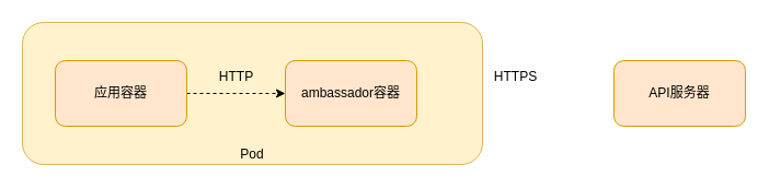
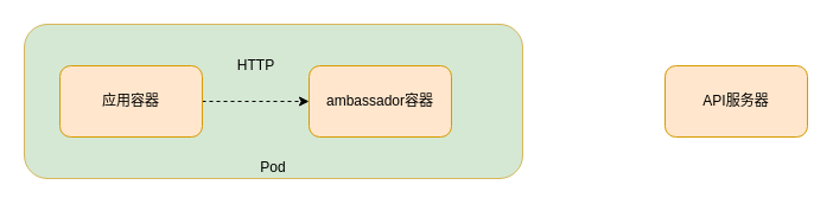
- <mxCell id="7" value="HTTP" style="text;html=1;align=center;verticalAlign=middle;resizable=0;points=[];autosize=1;strokeColor=none;fillColor=none;" vertex="1" parent="1"><mxGeometry x="190" y="55" width="50" height="30" as="geometry" /></mxCell>
+ <mxCell id="7" value="HTTP" style="text;html=1;align=center;verticalAlign=middle;resizable=0;points=[];autosize=1;strokeColor=none;fillColor=none;" vertex="1" parent="1"><mxGeometry x="190" y="40" width="50" height="30" as="geometry" /></mxCell>
- <mxCell id="8" value="HTTPS" style="text;html=1;align=center;verticalAlign=middle;resizable=0;points=[];autosize=1;strokeColor=none;fillColor=none;" vertex="1" parent="1"><mxGeometry x="440" y="55" width="60" height="30" as="geometry" /></mxCell>
- <mxCell id="2" value="Pod" style="rounded=1;whiteSpace=wrap;html=1;align=center;verticalAlign=bottom;fillColor=#fff2cc;strokeColor=#d6b656;" vertex="1" parent="1"><mxGeometry x="20" y="20" width="420" height="130" as="geometry" /></mxCell>
+ <mxCell id="2" value="Pod" style="rounded=1;whiteSpace=wrap;html=1;align=center;verticalAlign=bottom;fillColor=#d5e8d4;strokeColor=#d6b656;" vertex="1" parent="1"><mxGeometry x="20" y="20" width="420" height="130" as="geometry" /></mxCell>
